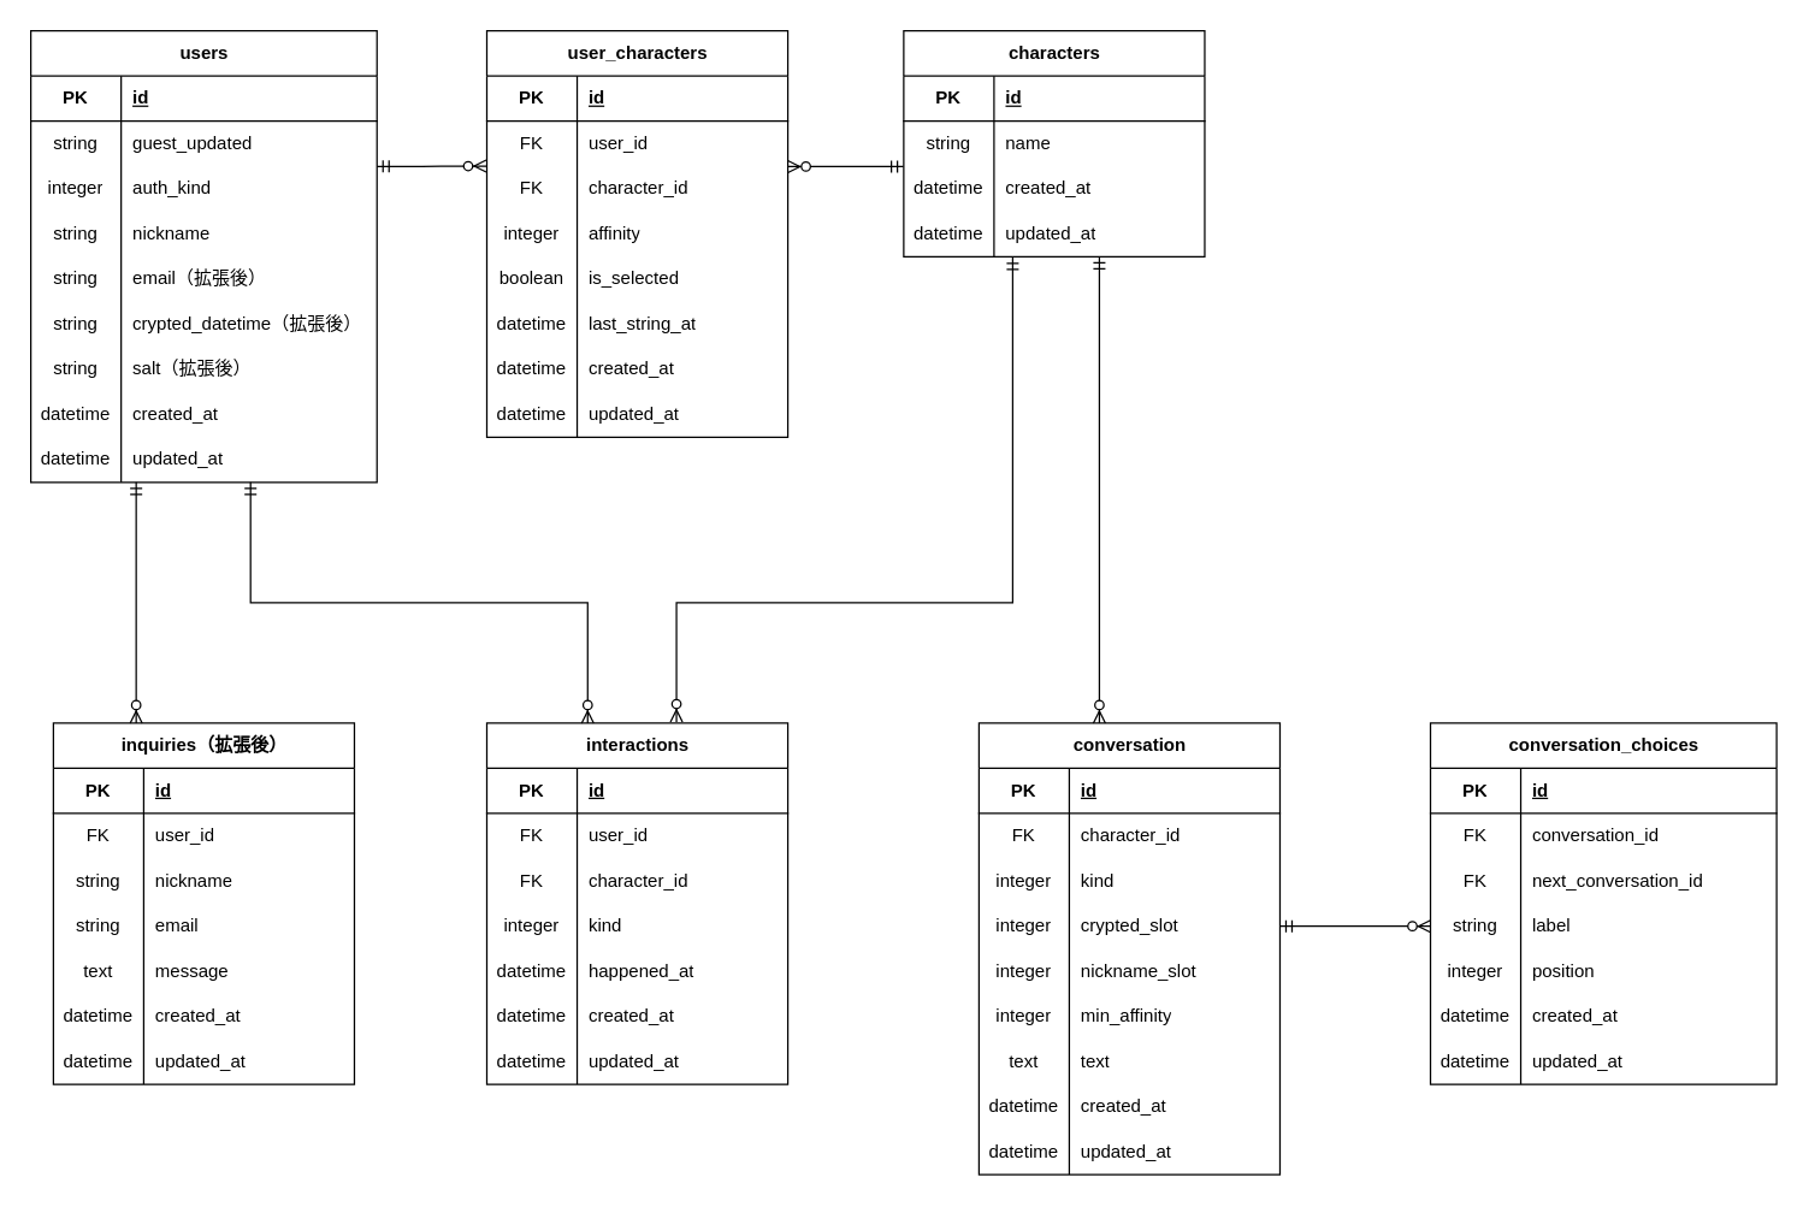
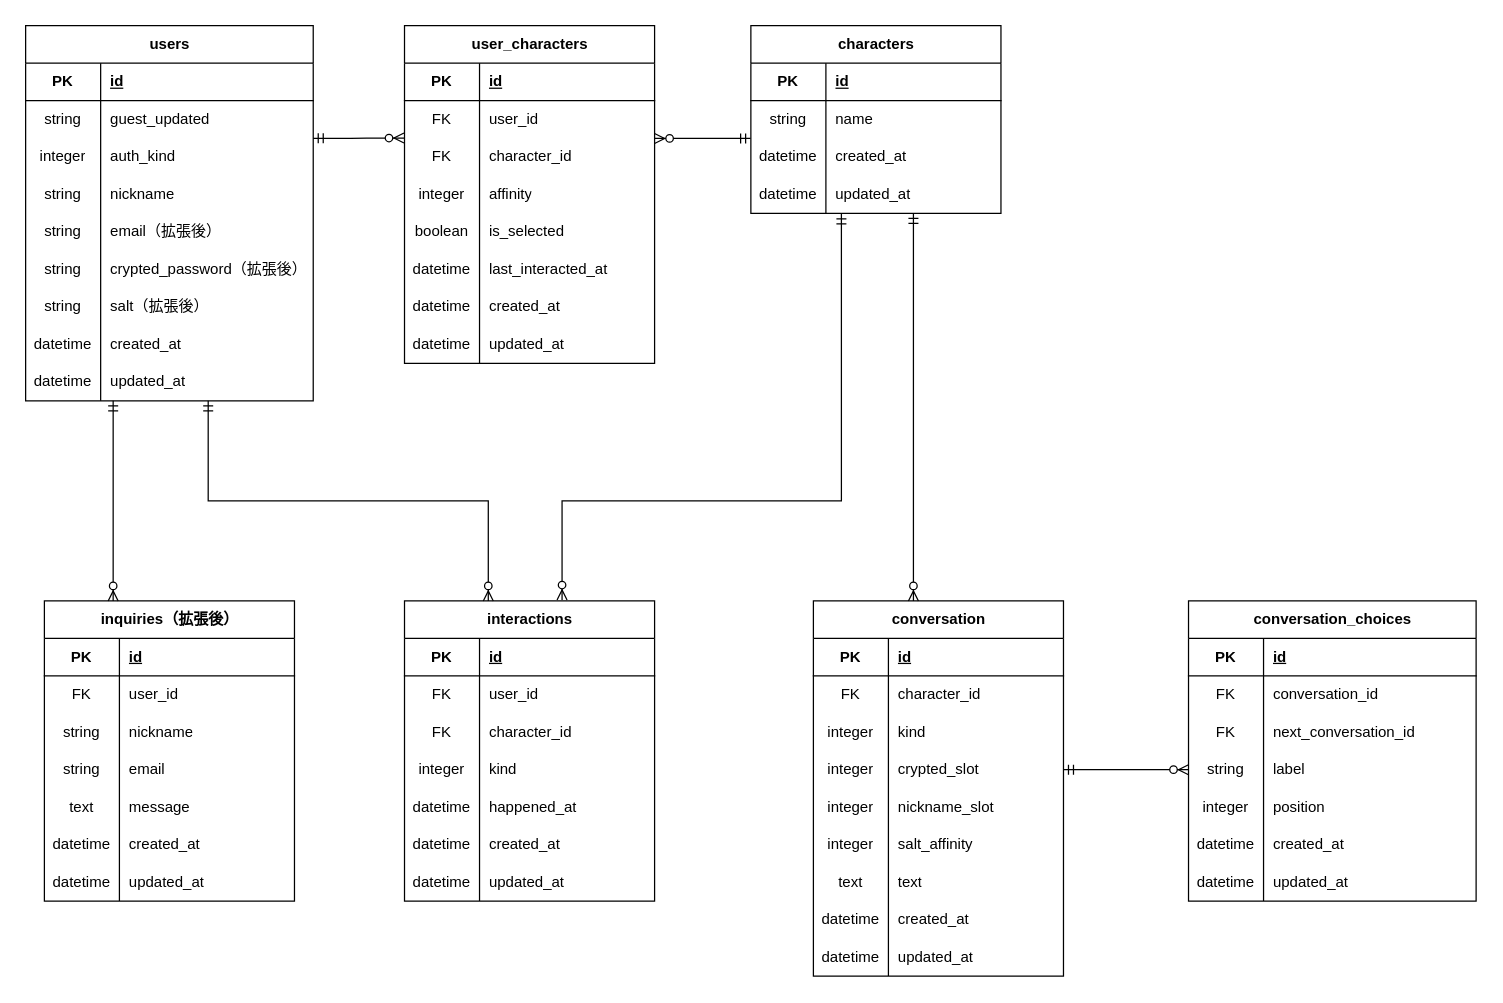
- <mxCell id="20" value="crypted_datetime（拡張後）" style="shape=partialRectangle;connectable=0;fillColor=none;top=0;left=0;bottom=0;right=0;align=left;spacingLeft=6;overflow=hidden;whiteSpace=wrap;html=1;" vertex="1" parent="18"><mxGeometry x="60" width="170" height="30" as="geometry"><mxRectangle width="170" height="30" as="alternateBounds" /></mxGeometry></mxCell>
+ <mxCell id="20" value="crypted_password（拡張後）" style="shape=partialRectangle;connectable=0;fillColor=none;top=0;left=0;bottom=0;right=0;align=left;spacingLeft=6;overflow=hidden;whiteSpace=wrap;html=1;" vertex="1" parent="18"><mxGeometry x="60" width="170" height="30" as="geometry"><mxRectangle width="170" height="30" as="alternateBounds" /></mxGeometry></mxCell>
- <mxCell id="61" value="last_string_at" style="shape=partialRectangle;connectable=0;fillColor=none;top=0;left=0;bottom=0;right=0;align=left;spacingLeft=6;overflow=hidden;whiteSpace=wrap;html=1;" vertex="1" parent="59"><mxGeometry x="60" width="140" height="30" as="geometry"><mxRectangle width="140" height="30" as="alternateBounds" /></mxGeometry></mxCell>
+ <mxCell id="61" value="last_interacted_at" style="shape=partialRectangle;connectable=0;fillColor=none;top=0;left=0;bottom=0;right=0;align=left;spacingLeft=6;overflow=hidden;whiteSpace=wrap;html=1;" vertex="1" parent="59"><mxGeometry x="60" width="140" height="30" as="geometry"><mxRectangle width="140" height="30" as="alternateBounds" /></mxGeometry></mxCell>
- <mxCell id="108" value="min_affinity" style="shape=partialRectangle;connectable=0;fillColor=none;top=0;left=0;bottom=0;right=0;align=left;spacingLeft=6;overflow=hidden;whiteSpace=wrap;html=1;" vertex="1" parent="106"><mxGeometry x="60" width="140" height="30" as="geometry"><mxRectangle width="140" height="30" as="alternateBounds" /></mxGeometry></mxCell>
+ <mxCell id="108" value="salt_affinity" style="shape=partialRectangle;connectable=0;fillColor=none;top=0;left=0;bottom=0;right=0;align=left;spacingLeft=6;overflow=hidden;whiteSpace=wrap;html=1;" vertex="1" parent="106"><mxGeometry x="60" width="140" height="30" as="geometry"><mxRectangle width="140" height="30" as="alternateBounds" /></mxGeometry></mxCell>
